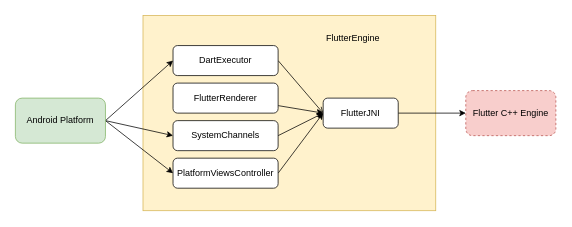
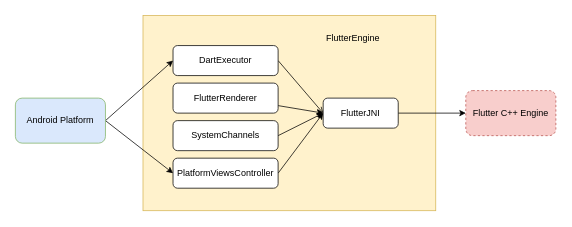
- <mxCell id="17" value="Android Platform" style="rounded=1;whiteSpace=wrap;html=1;fillColor=#d5e8d4;strokeColor=#82b366;" vertex="1" parent="1"><mxGeometry x="20" y="130" width="120" height="60" as="geometry" /></mxCell>
+ <mxCell id="17" value="Android Platform" style="rounded=1;whiteSpace=wrap;html=1;fillColor=#dae8fc;strokeColor=#82b366;" vertex="1" parent="1"><mxGeometry x="20" y="130" width="120" height="60" as="geometry" /></mxCell>
- <mxCell id="15" style="edgeStyle=none;rounded=0;orthogonalLoop=1;jettySize=auto;html=1;exitX=1;exitY=0.5;exitDx=0;exitDy=0;entryX=0;entryY=0.5;entryDx=0;entryDy=0;" edge="1" parent="1" source="17" target="6"><mxGeometry relative="1" as="geometry" /></mxCell>
